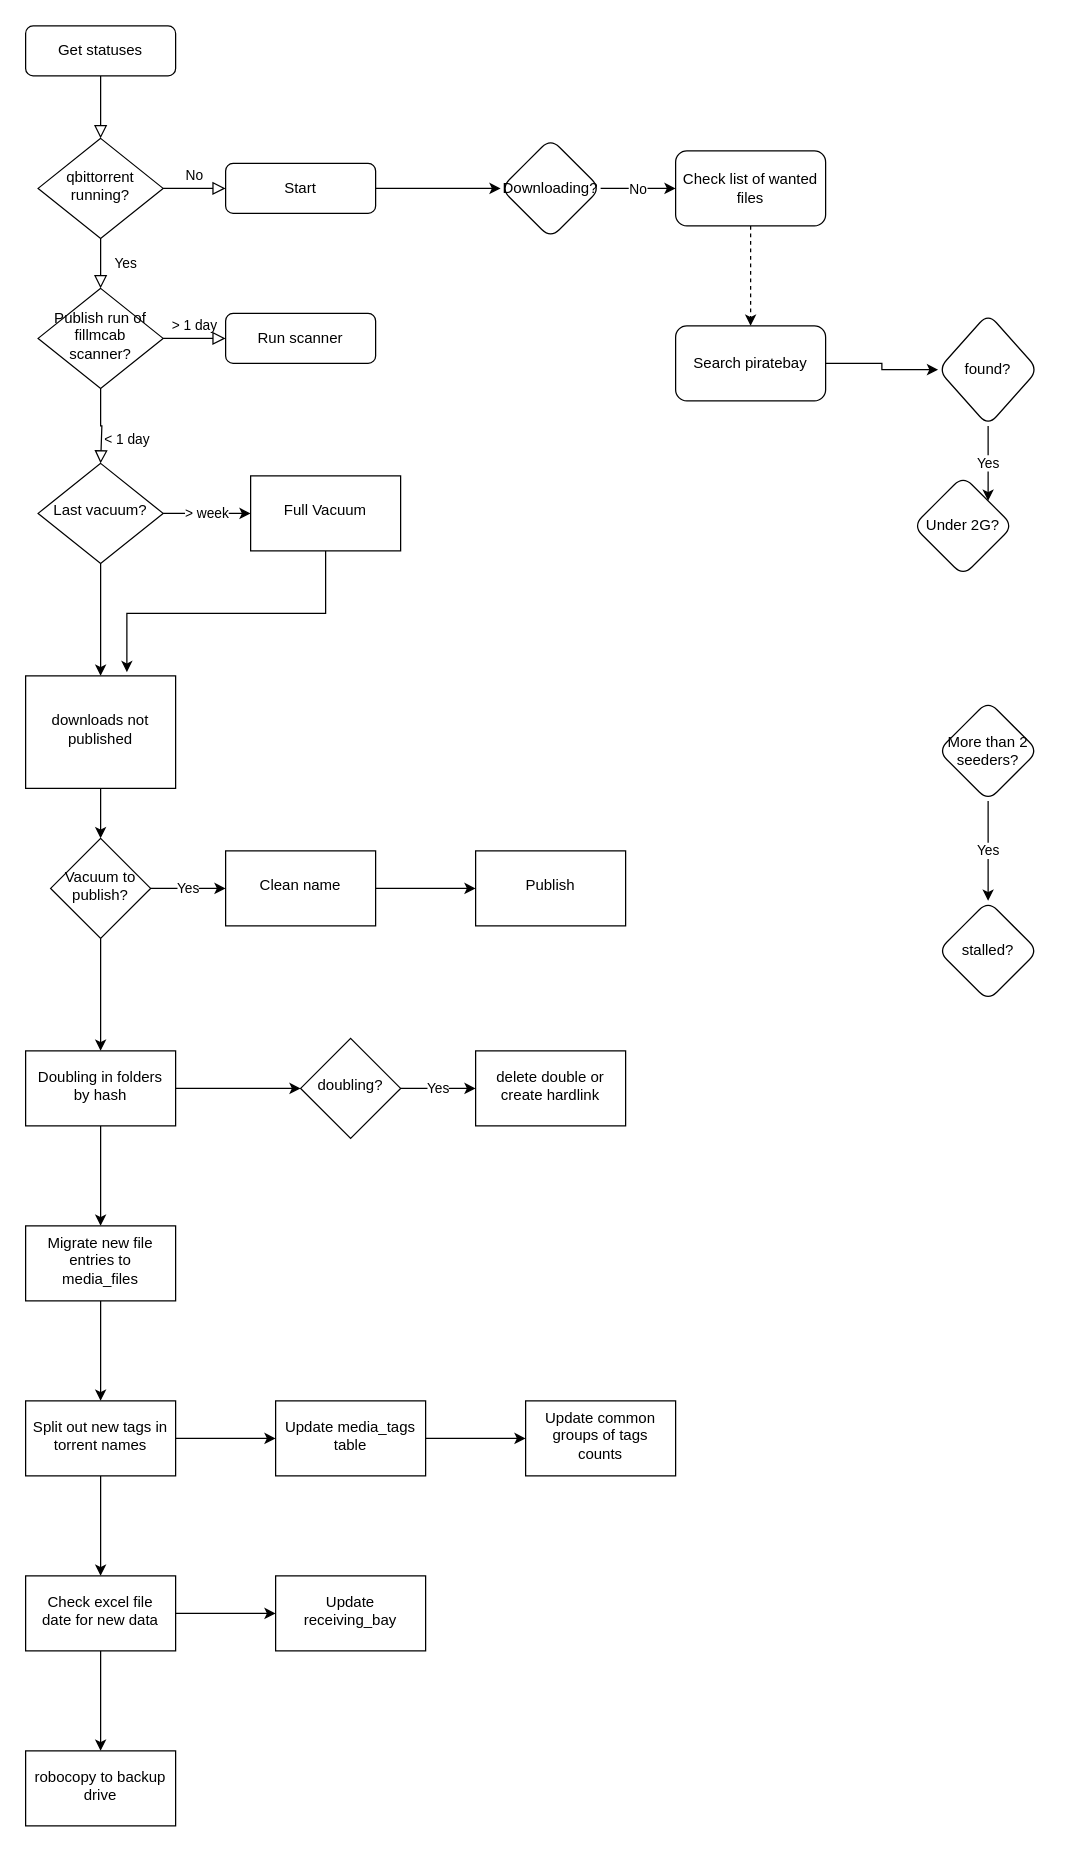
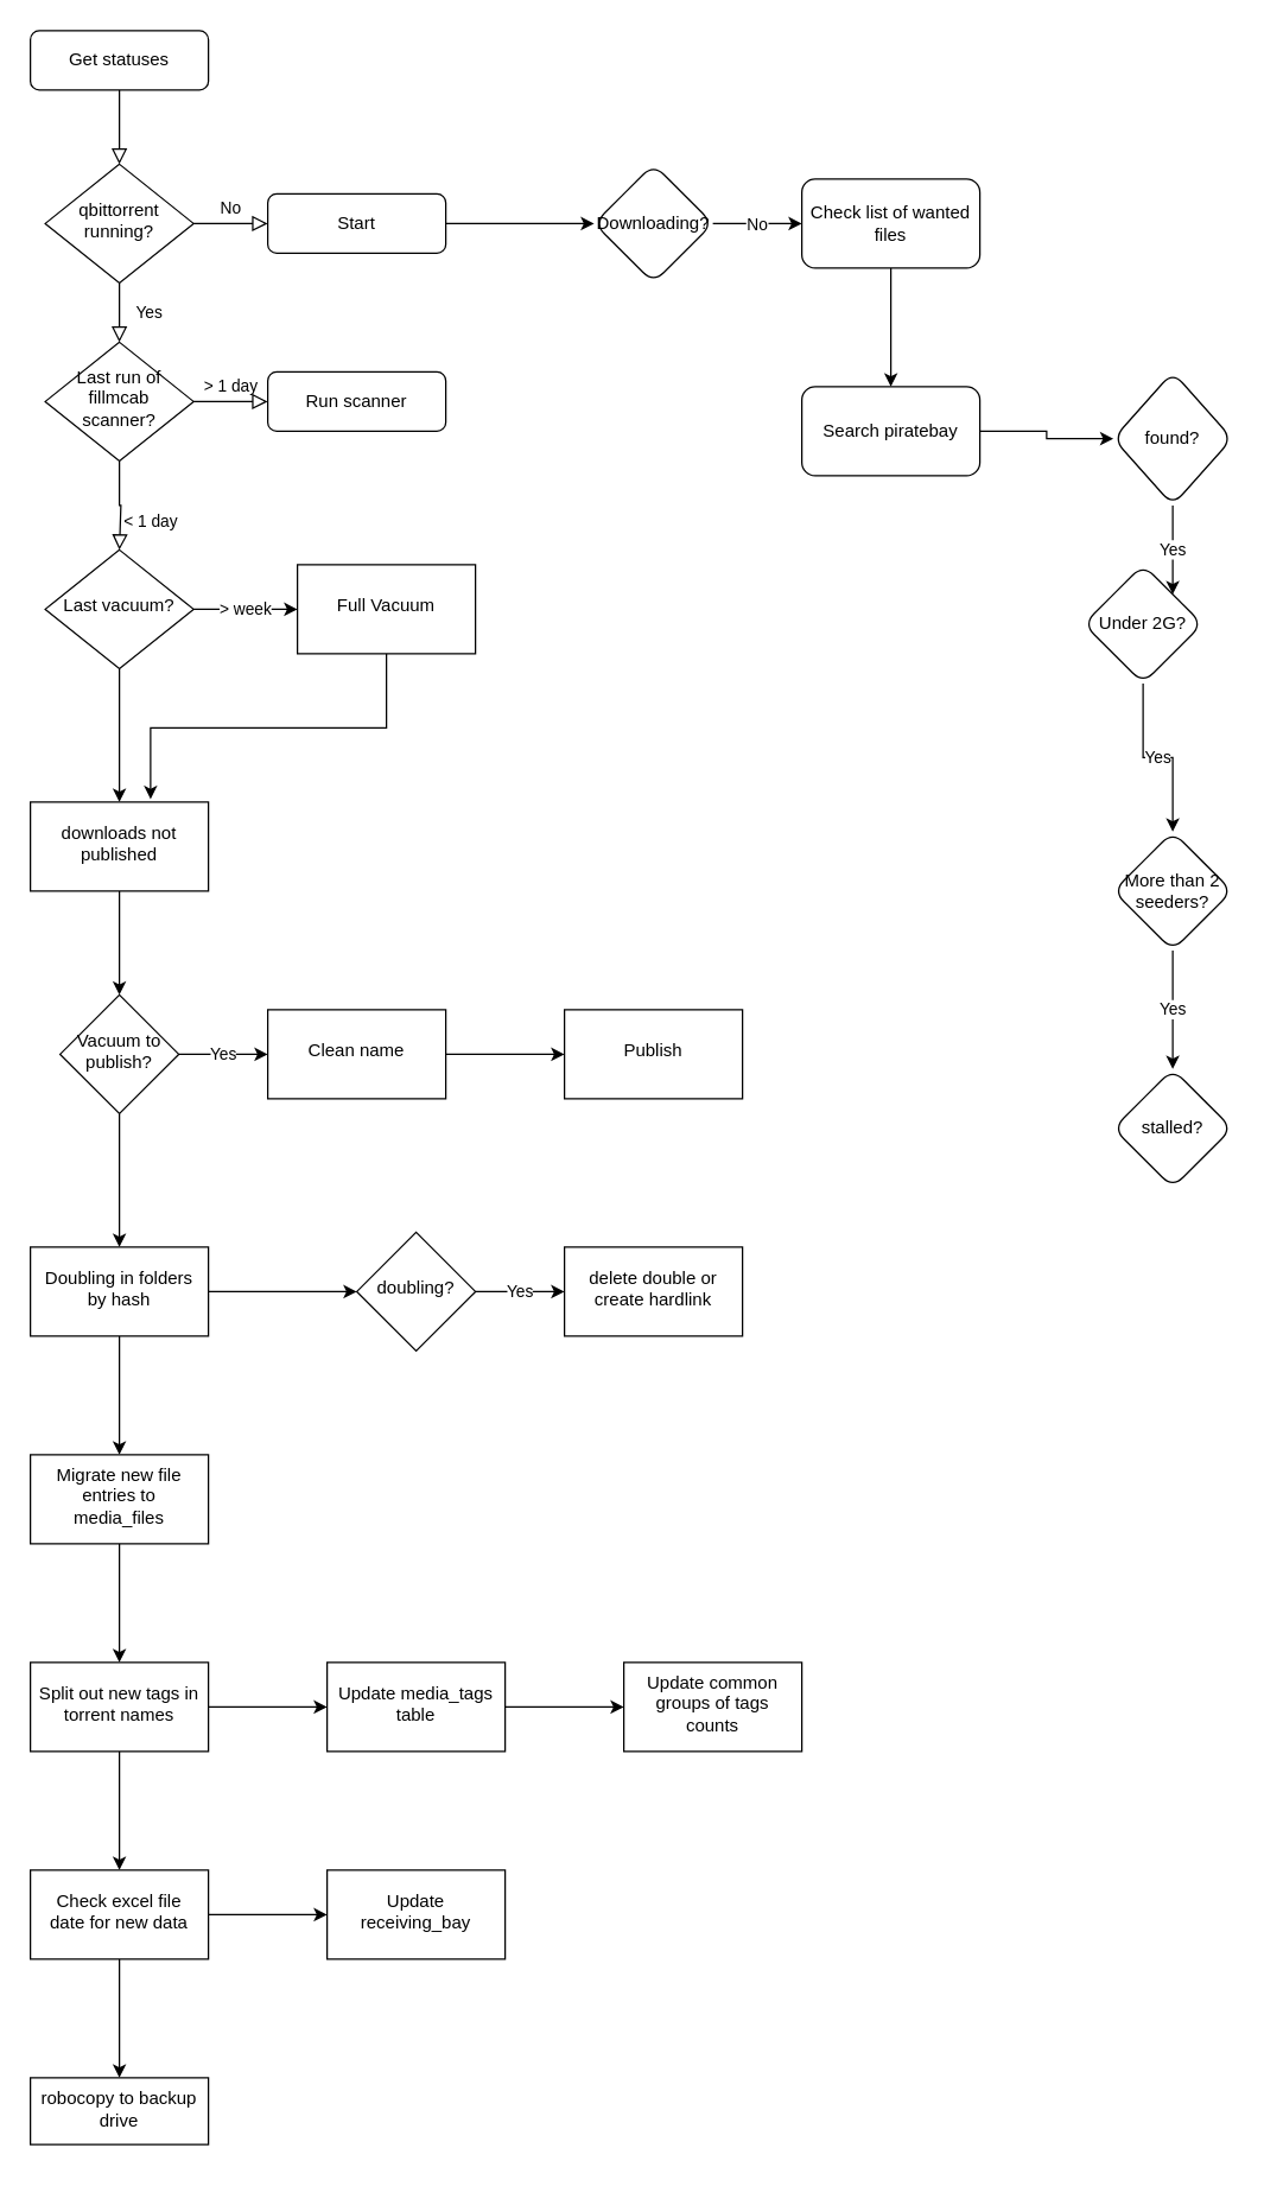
- <mxCell id="16" value="" style="edgeStyle=orthogonalEdgeStyle;rounded=0;orthogonalLoop=1;jettySize=auto;html=1;dashed=1;" edge="1" parent="1" source="17" target="19"><mxGeometry relative="1" as="geometry" /></mxCell>
+ <mxCell id="16" value="" style="edgeStyle=orthogonalEdgeStyle;rounded=0;orthogonalLoop=1;jettySize=auto;html=1;" edge="1" parent="1" source="17" target="19"><mxGeometry relative="1" as="geometry" /></mxCell>
- <mxCell id="11" value="Publish run of fillmcab scanner?" style="rhombus;whiteSpace=wrap;html=1;shadow=0;fontFamily=Helvetica;fontSize=12;align=center;strokeWidth=1;spacing=6;spacingTop=-4;" parent="1" vertex="1"><mxGeometry x="30" y="230" width="100" height="80" as="geometry" /></mxCell>
+ <mxCell id="11" value="Last run of fillmcab scanner?" style="rhombus;whiteSpace=wrap;html=1;shadow=0;fontFamily=Helvetica;fontSize=12;align=center;strokeWidth=1;spacing=6;spacingTop=-4;" parent="1" vertex="1"><mxGeometry x="30" y="230" width="100" height="80" as="geometry" /></mxCell>
+ <mxCell id="22" value="Yes" style="edgeStyle=orthogonalEdgeStyle;rounded=0;orthogonalLoop=1;jettySize=auto;html=1;" edge="1" parent="1" source="23" target="25"><mxGeometry relative="1" as="geometry" /></mxCell>
- <mxCell id="32" value="downloads not published" style="whiteSpace=wrap;html=1;shadow=0;strokeWidth=1;spacing=6;spacingTop=-4;" vertex="1" parent="1"><mxGeometry x="20" y="540" width="120" height="90" as="geometry" /></mxCell>
+ <mxCell id="32" value="downloads not published" style="whiteSpace=wrap;html=1;shadow=0;strokeWidth=1;spacing=6;spacingTop=-4;" vertex="1" parent="1"><mxGeometry x="20" y="540" width="120" height="60" as="geometry" /></mxCell>
- <mxCell id="58" value="robocopy to backup drive" style="whiteSpace=wrap;html=1;shadow=0;strokeWidth=1;spacing=6;spacingTop=-4;" vertex="1" parent="1"><mxGeometry x="20" y="1400" width="120" height="60" as="geometry" /></mxCell>
+ <mxCell id="58" value="robocopy to backup drive" style="whiteSpace=wrap;html=1;shadow=0;strokeWidth=1;spacing=6;spacingTop=-4;" vertex="1" parent="1"><mxGeometry x="20" y="1400" width="120" height="45" as="geometry" /></mxCell>
